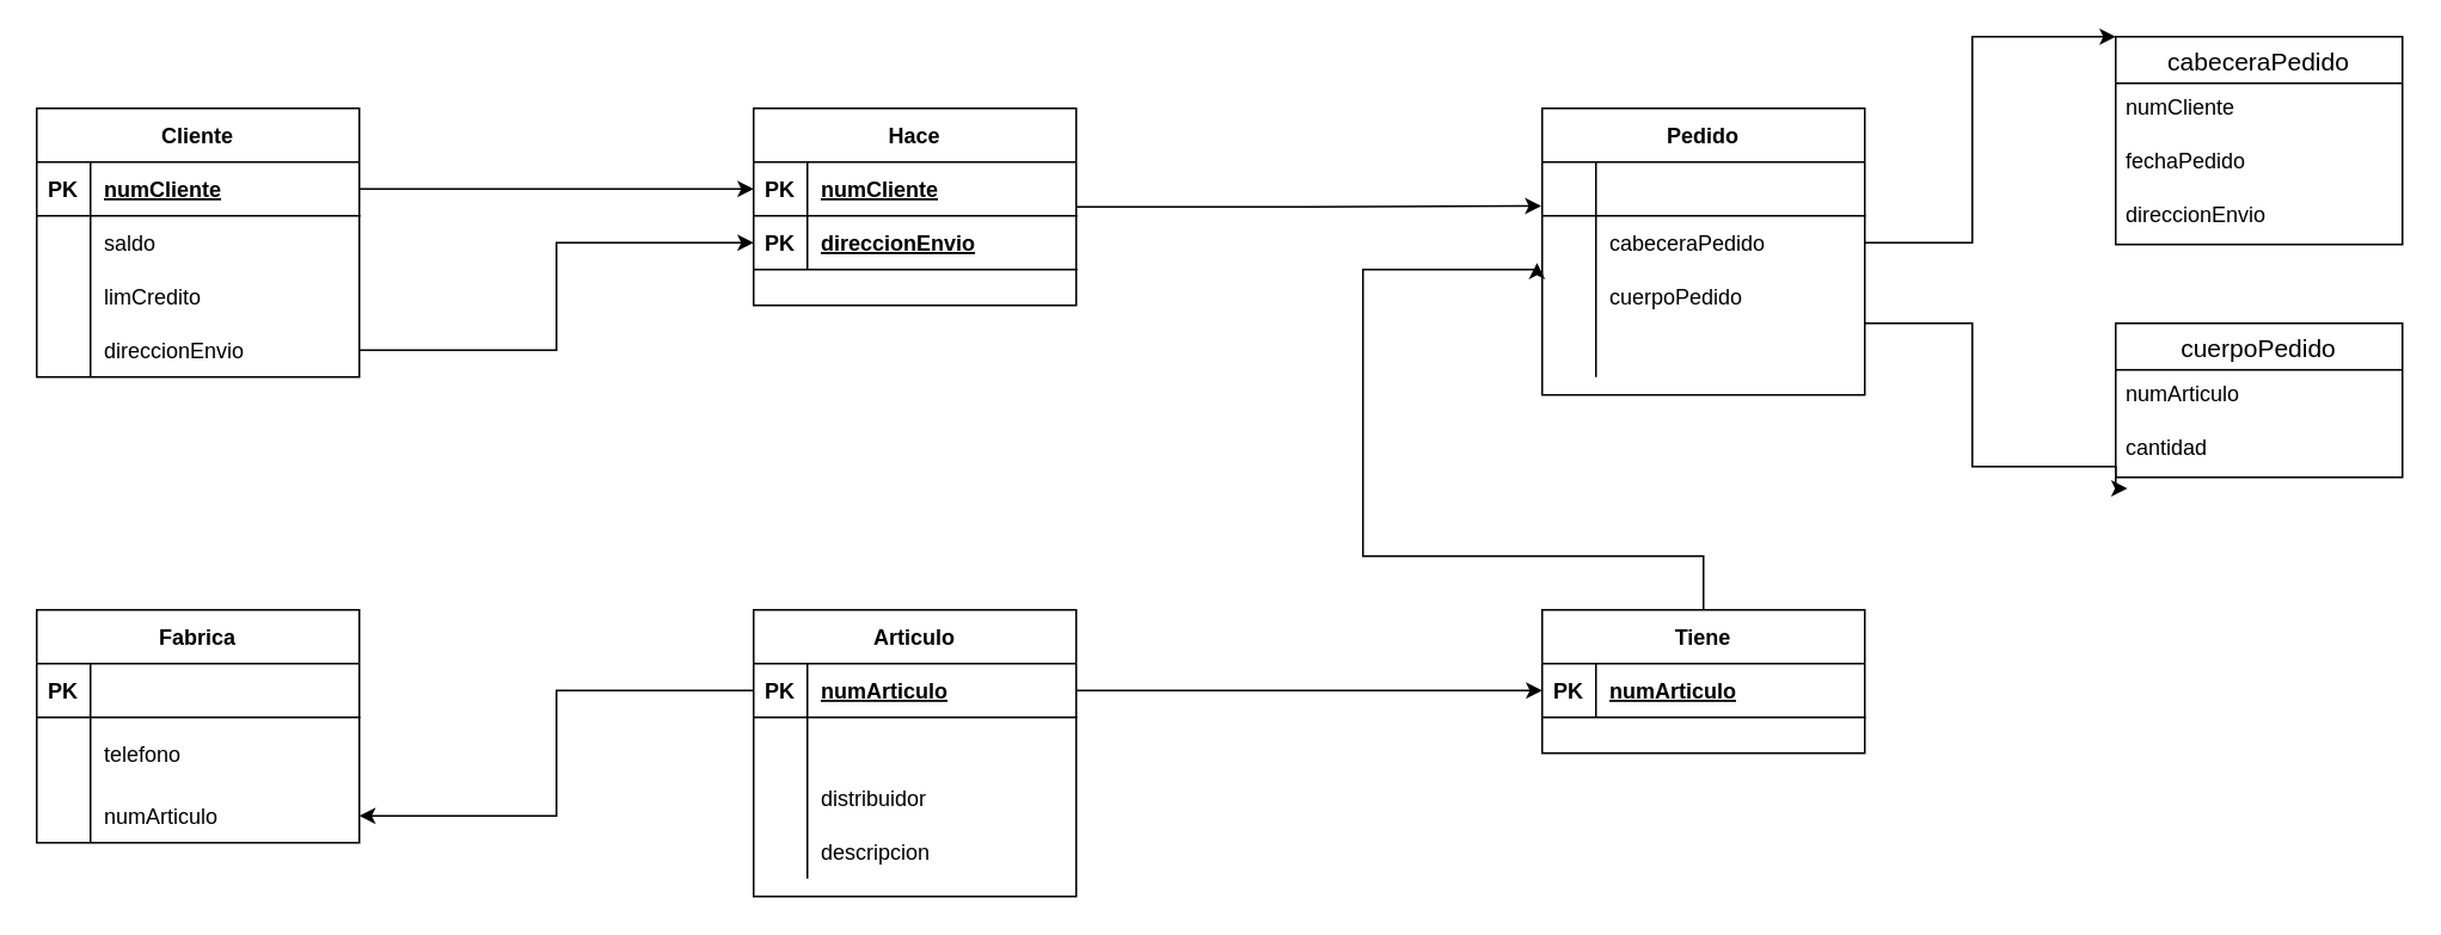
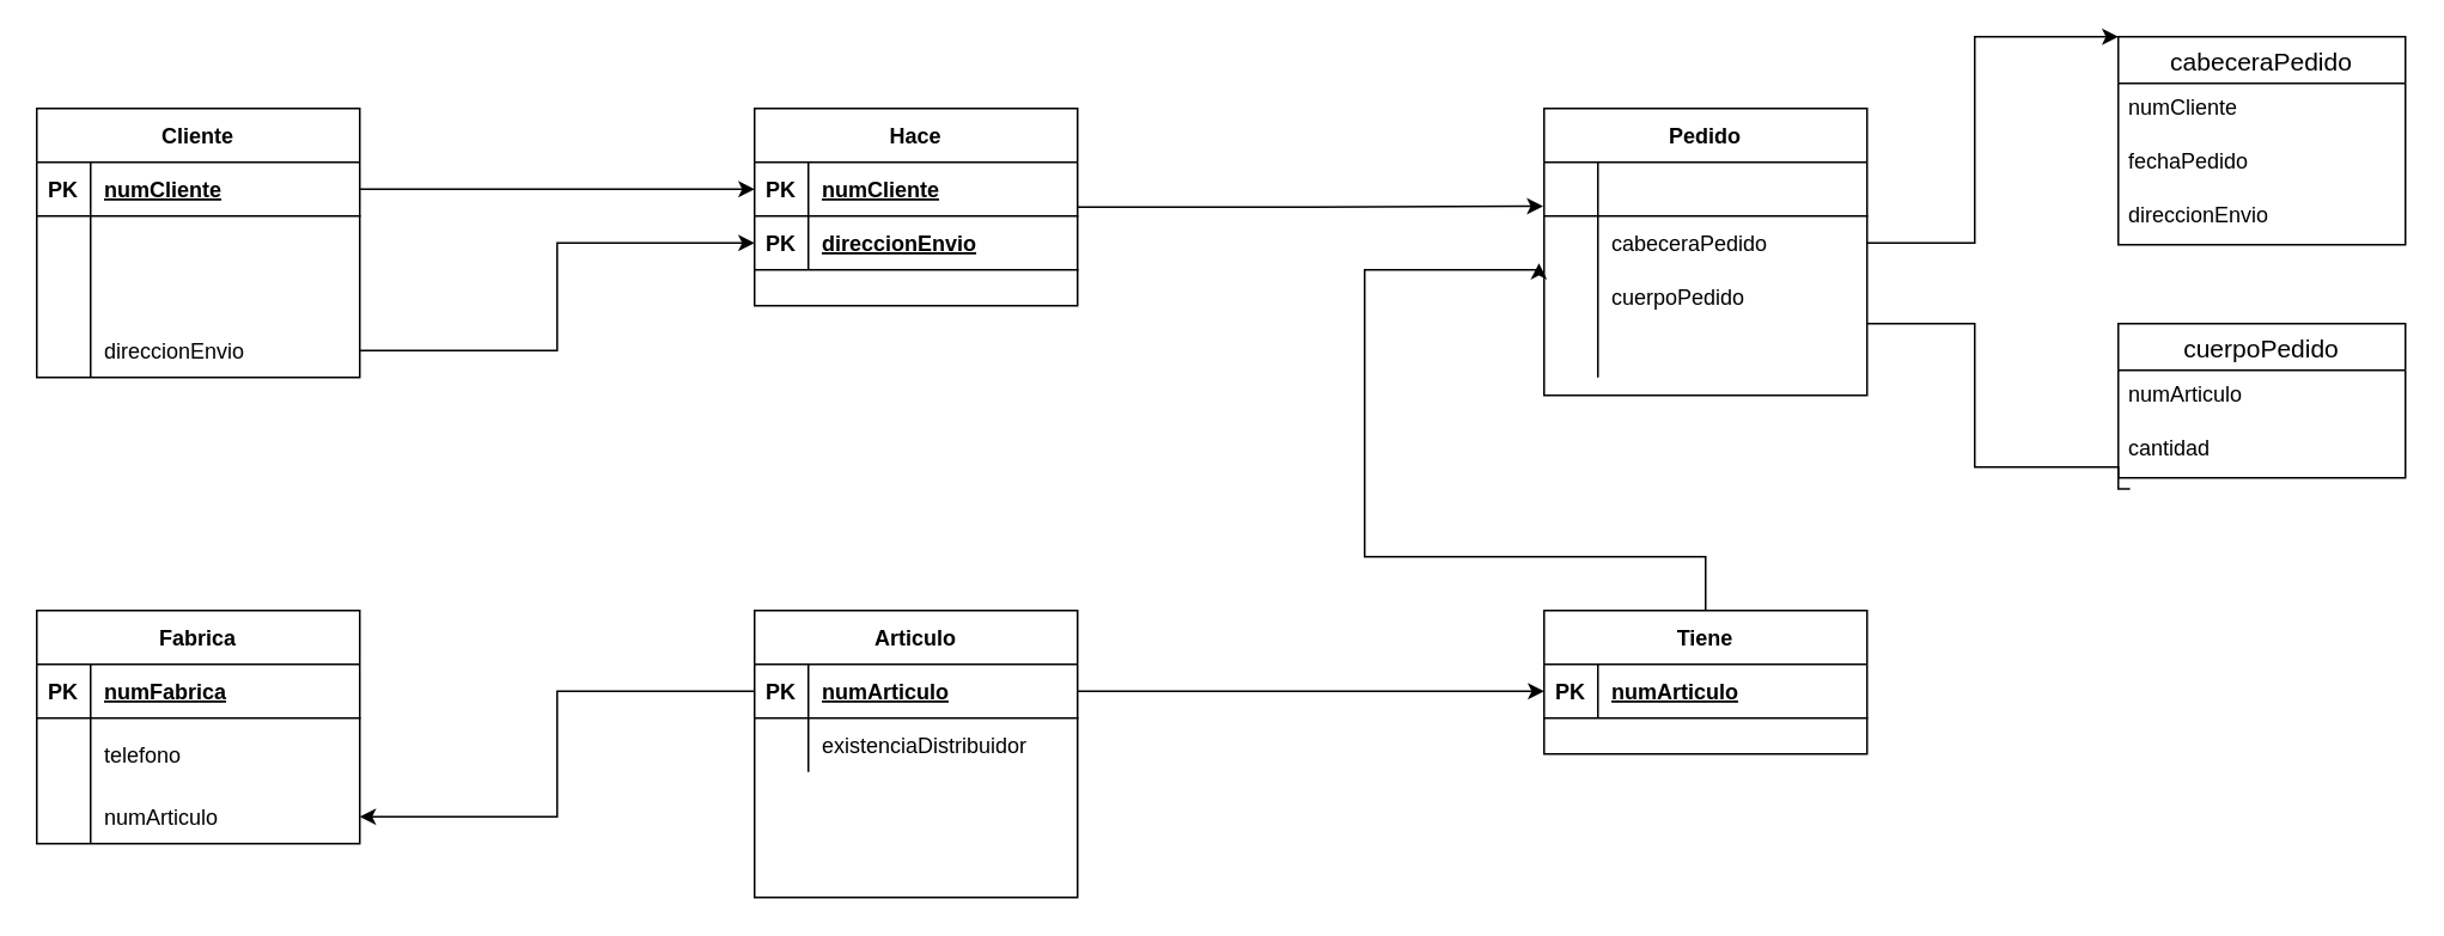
- <mxCell id="40" value="saldo" style="shape=partialRectangle;connectable=0;fillColor=none;top=0;left=0;bottom=0;right=0;align=left;spacingLeft=6;overflow=hidden;" vertex="1" parent="38"><mxGeometry x="30" width="150" height="30" as="geometry" /></mxCell>
- <mxCell id="43" value="limCredito" style="shape=partialRectangle;connectable=0;fillColor=none;top=0;left=0;bottom=0;right=0;align=left;spacingLeft=6;overflow=hidden;" vertex="1" parent="41"><mxGeometry x="30" width="150" height="30" as="geometry" /></mxCell>
- <mxCell id="2" style="edgeStyle=orthogonalEdgeStyle;rounded=0;orthogonalLoop=1;jettySize=auto;html=1;exitX=1;exitY=0.75;exitDx=0;exitDy=0;entryX=0.041;entryY=1.208;entryDx=0;entryDy=0;entryPerimeter=0;" edge="1" parent="1" source="14" target="29"><mxGeometry relative="1" as="geometry"><Array as="points"><mxPoint x="1100" y="180" /><mxPoint x="1100" y="260" /><mxPoint x="1180" y="260" /><mxPoint x="1180" y="272" /></Array></mxGeometry></mxCell>
+ <mxCell id="2" style="edgeStyle=orthogonalEdgeStyle;rounded=0;orthogonalLoop=1;jettySize=auto;html=1;exitX=1;exitY=0.75;exitDx=0;exitDy=0;entryX=0.041;entryY=1.208;entryDx=0;entryDy=0;entryPerimeter=0;endArrow=none;" edge="1" parent="1" source="14" target="29"><mxGeometry relative="1" as="geometry"><Array as="points"><mxPoint x="1100" y="180" /><mxPoint x="1100" y="260" /><mxPoint x="1180" y="260" /><mxPoint x="1180" y="272" /></Array></mxGeometry></mxCell>
+ <mxCell id="63" value="numFabrica" style="shape=partialRectangle;connectable=0;fillColor=none;top=0;left=0;bottom=0;right=0;align=left;spacingLeft=6;fontStyle=5;overflow=hidden;" vertex="1" parent="61"><mxGeometry x="30" width="150" height="30" as="geometry" /></mxCell>
+ <mxCell id="53" value="existenciaDistribuidor" style="shape=partialRectangle;connectable=0;fillColor=none;top=0;left=0;bottom=0;right=0;align=left;spacingLeft=6;overflow=hidden;" vertex="1" parent="51"><mxGeometry x="30" width="150" height="30" as="geometry" /></mxCell>
- <mxCell id="56" value="distribuidor" style="shape=partialRectangle;connectable=0;fillColor=none;top=0;left=0;bottom=0;right=0;align=left;spacingLeft=6;overflow=hidden;" vertex="1" parent="54"><mxGeometry x="30" width="150" height="30" as="geometry" /></mxCell>
- <mxCell id="59" value="descripcion" style="shape=partialRectangle;connectable=0;fillColor=none;top=0;left=0;bottom=0;right=0;align=left;spacingLeft=6;overflow=hidden;" vertex="1" parent="57"><mxGeometry x="30" width="150" height="30" as="geometry" /></mxCell>
